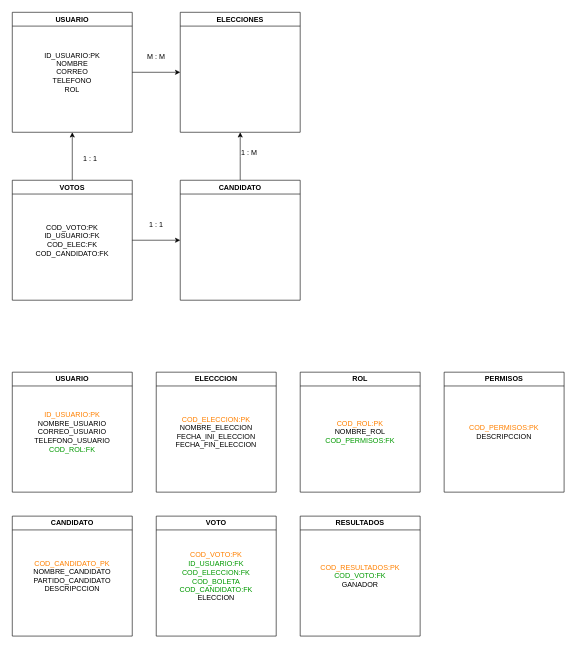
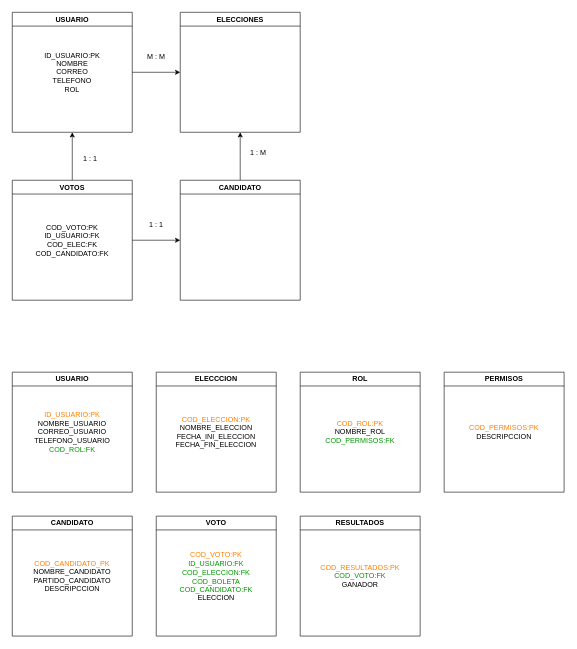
- <mxCell id="14" value="1 : M" style="text;html=1;align=center;verticalAlign=middle;whiteSpace=wrap;rounded=0;" vertex="1" parent="1"><mxGeometry x="385" y="240" width="60" height="30" as="geometry" /></mxCell>
+ <mxCell id="14" value="1 : M" style="text;html=1;align=center;verticalAlign=middle;whiteSpace=wrap;rounded=0;" vertex="1" parent="1"><mxGeometry x="400" y="240" width="60" height="30" as="geometry" /></mxCell>
